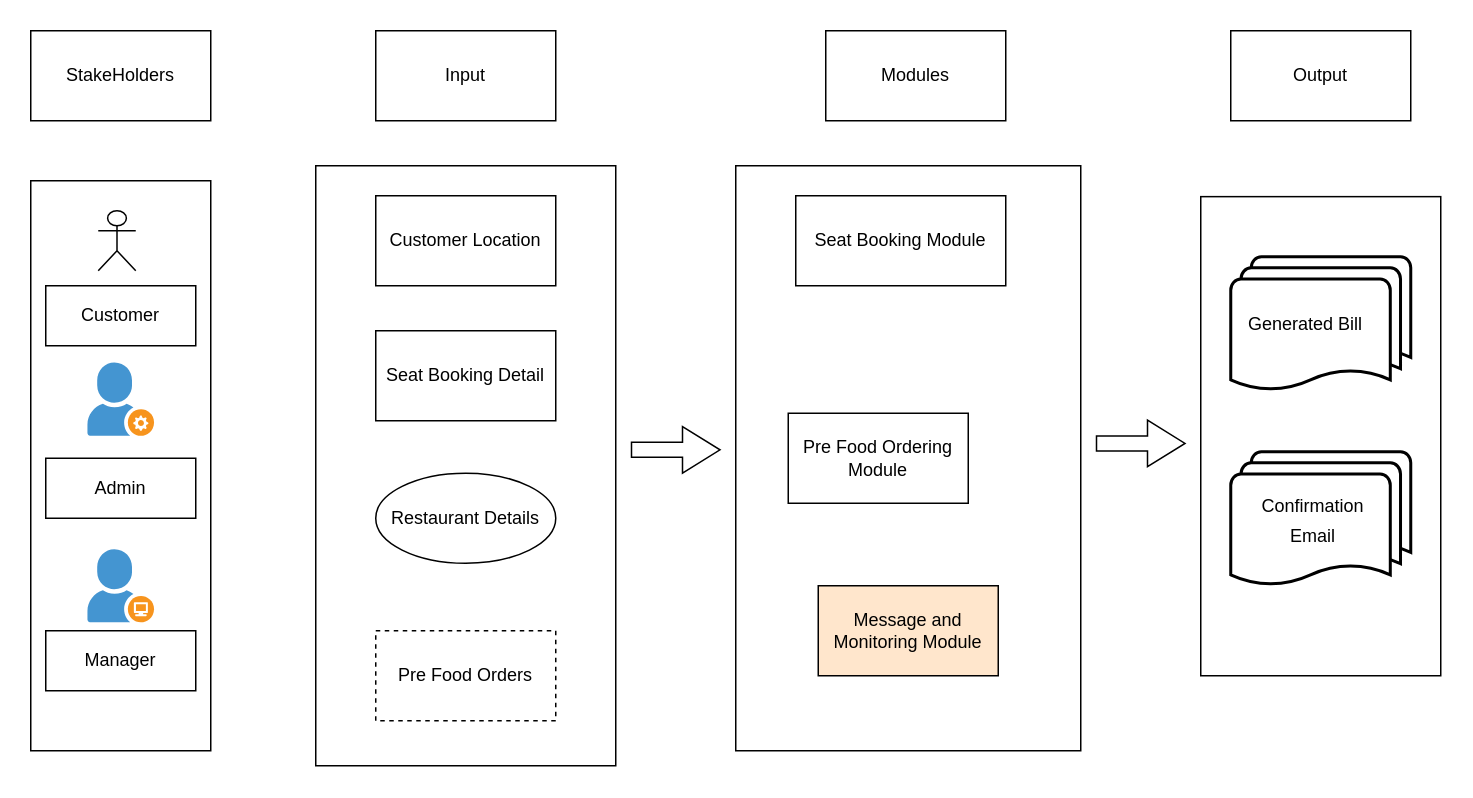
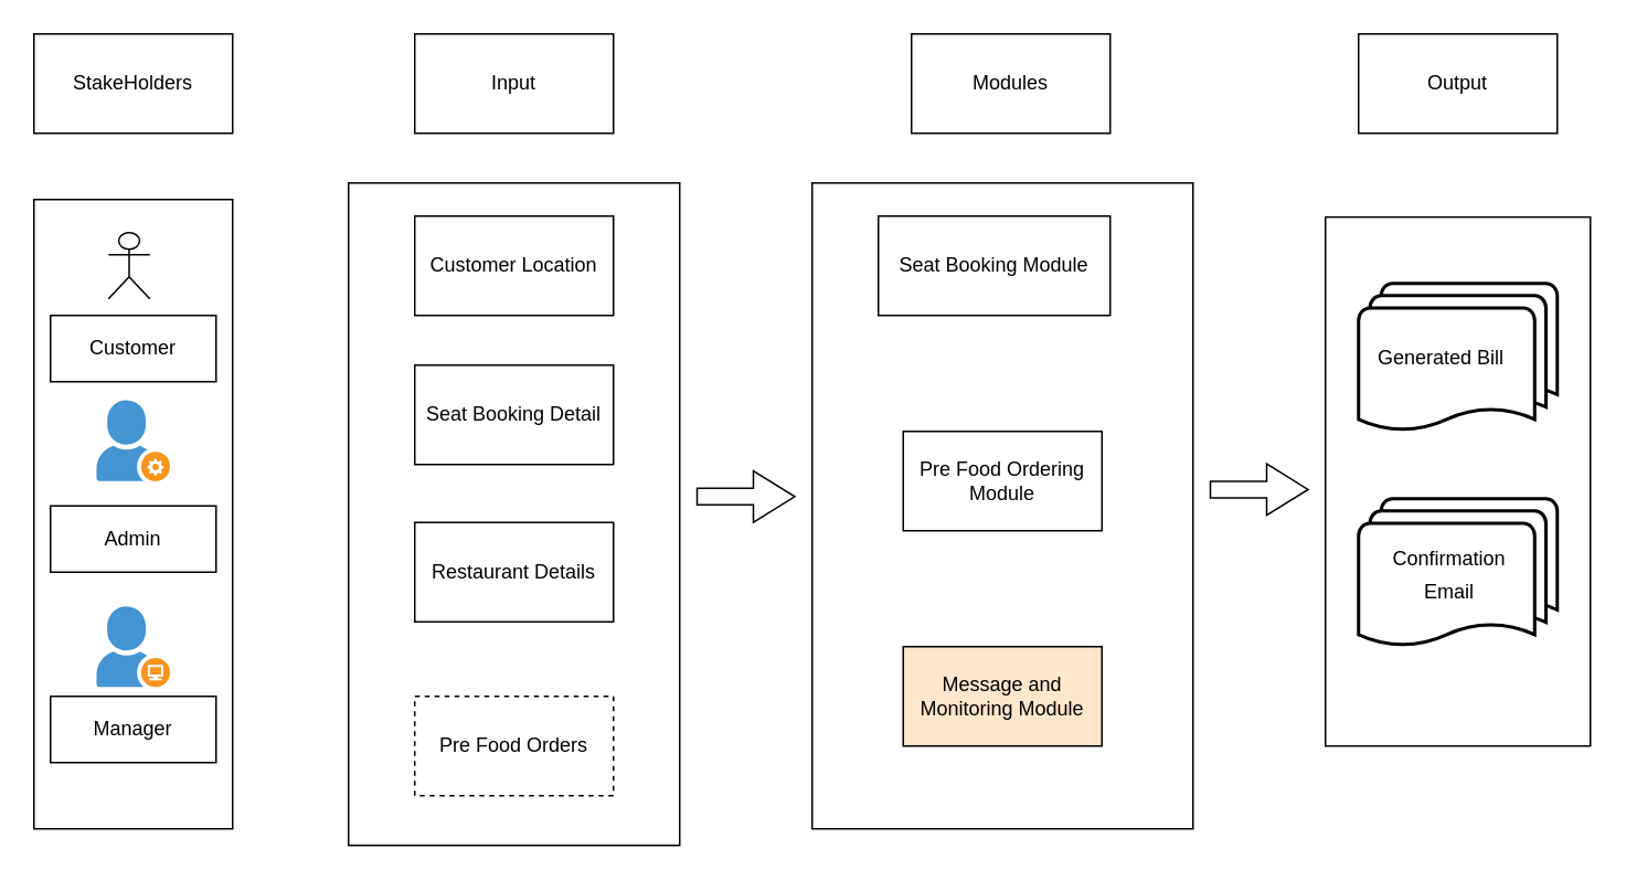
- <mxCell id="14" value="Pre Food Ordering Module" style="rounded=0;whiteSpace=wrap;html=1;" parent="1" vertex="1"><mxGeometry x="525" y="275" width="120" height="60" as="geometry" /></mxCell>
+ <mxCell id="14" value="Pre Food Ordering Module" style="rounded=0;whiteSpace=wrap;html=1;" parent="1" vertex="1"><mxGeometry x="545" y="260" width="120" height="60" as="geometry" /></mxCell>
- <mxCell id="11" value="Restaurant Details" style="ellipse;whiteSpace=wrap;html=1;" parent="1" vertex="1"><mxGeometry x="250" y="315" width="120" height="60" as="geometry" /></mxCell>
+ <mxCell id="11" value="Restaurant Details" style="rounded=0;whiteSpace=wrap;html=1;" parent="1" vertex="1"><mxGeometry x="250" y="315" width="120" height="60" as="geometry" /></mxCell>
